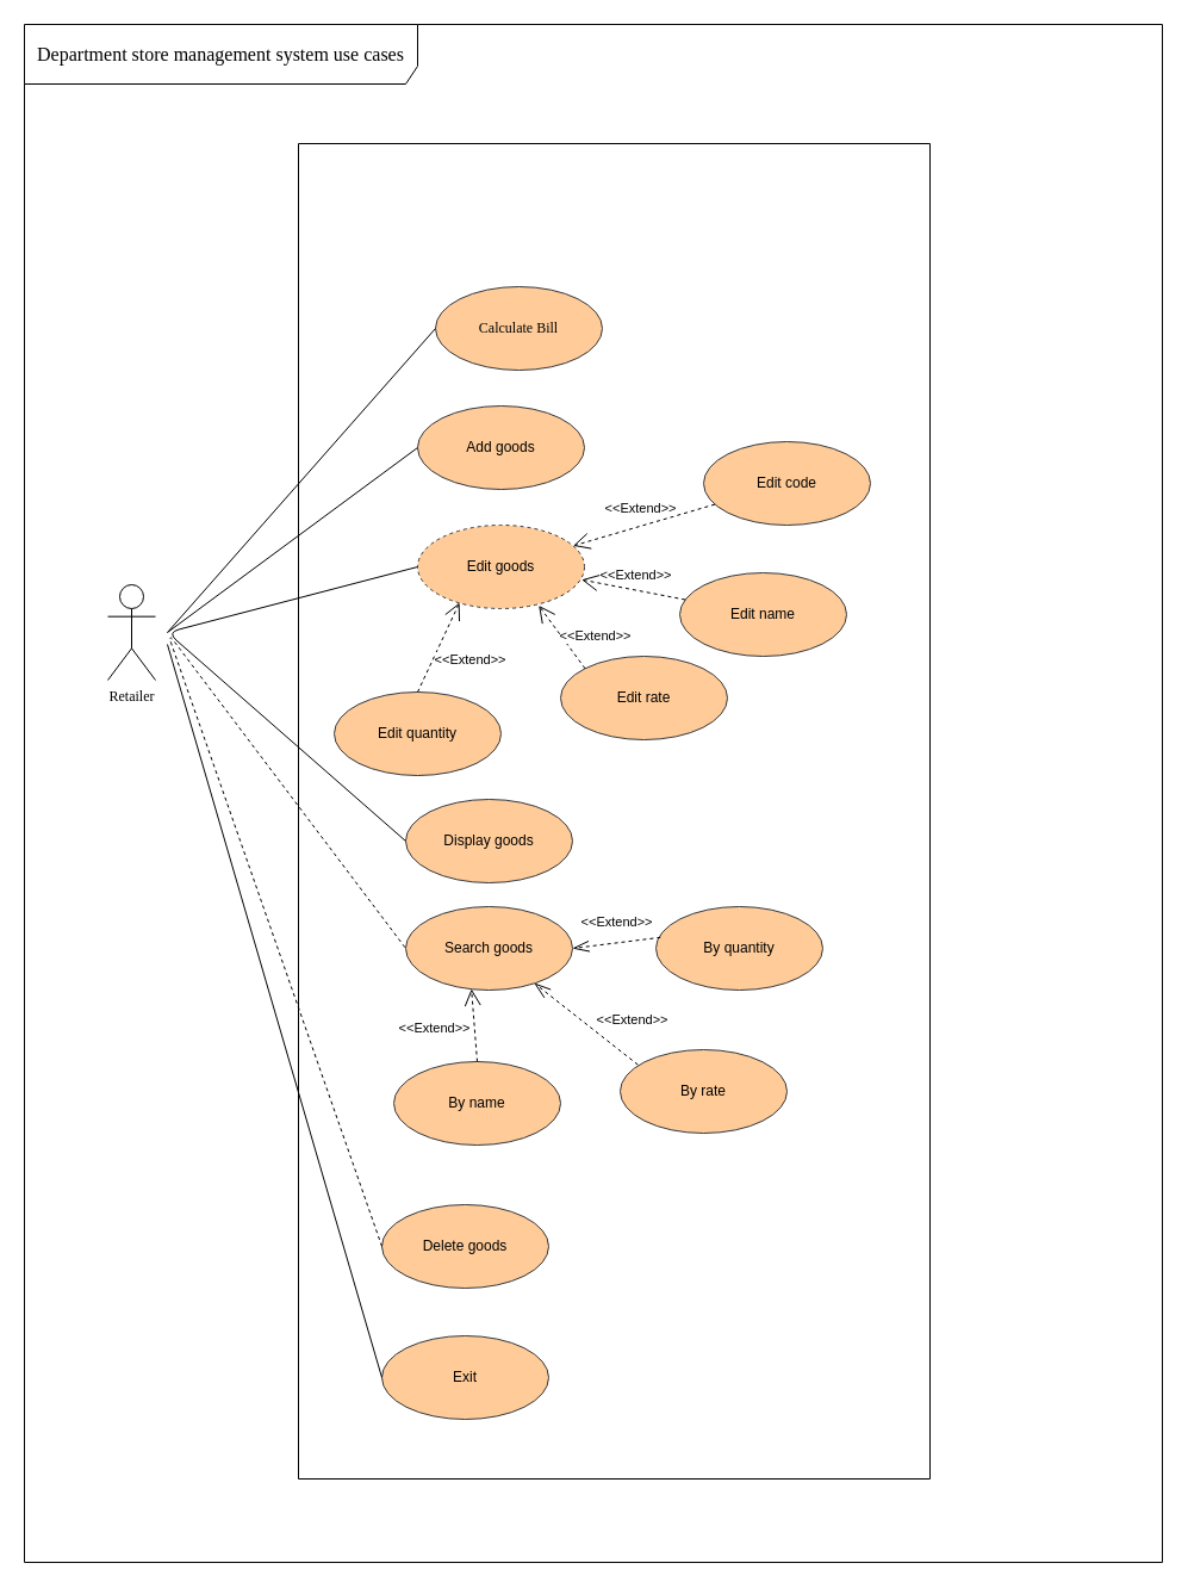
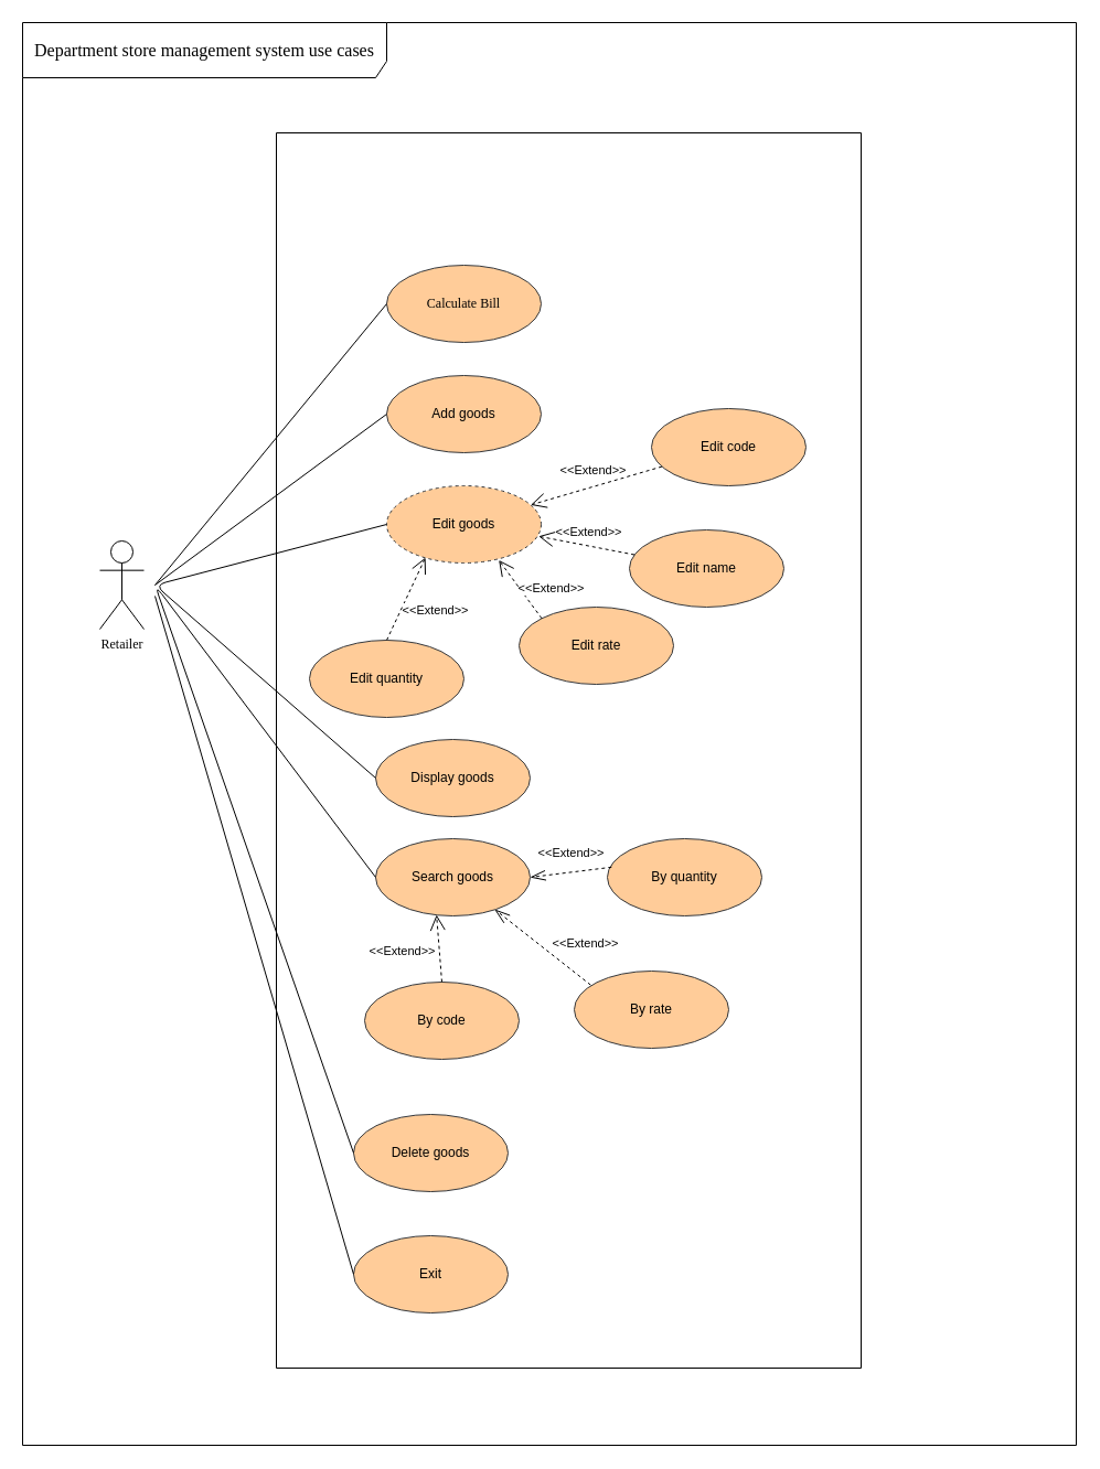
- <mxCell id="28" value="Calculate Bill" style="ellipse;whiteSpace=wrap;html=1;fontFamily=Times New Roman;fillColor=#ffcc99;strokeColor=#36393d;" vertex="1" parent="1"><mxGeometry x="365" y="240" width="140" height="70" as="geometry" /></mxCell>
+ <mxCell id="28" value="Calculate Bill" style="ellipse;whiteSpace=wrap;html=1;fontFamily=Times New Roman;fillColor=#ffcc99;strokeColor=#36393d;" vertex="1" parent="1"><mxGeometry x="350" y="240" width="140" height="70" as="geometry" /></mxCell>
- <mxCell id="12" value="" style="endArrow=none;html=1;fontFamily=Times New Roman;fontColor=#000000;entryX=0;entryY=0.5;entryDx=0;entryDy=0;exitX=0;exitY=0.5;exitDx=0;exitDy=0;dashed=1;" parent="1" source="5" target="6" edge="1"><mxGeometry width="50" height="50" relative="1" as="geometry"><mxPoint x="480" y="650" as="sourcePoint" /><mxPoint x="530" y="600" as="targetPoint" /><Array as="points"><mxPoint x="140" y="530" /></Array></mxGeometry></mxCell>
+ <mxCell id="12" value="" style="endArrow=none;html=1;fontFamily=Times New Roman;fontColor=#000000;entryX=0;entryY=0.5;entryDx=0;entryDy=0;exitX=0;exitY=0.5;exitDx=0;exitDy=0;" parent="1" source="5" target="6" edge="1"><mxGeometry width="50" height="50" relative="1" as="geometry"><mxPoint x="480" y="650" as="sourcePoint" /><mxPoint x="530" y="600" as="targetPoint" /><Array as="points"><mxPoint x="140" y="530" /></Array></mxGeometry></mxCell>
- <mxCell id="15" value="By name" style="ellipse;whiteSpace=wrap;html=1;fillColor=#ffcc99;strokeColor=#36393d;" parent="1" vertex="1"><mxGeometry x="330" y="890" width="140" height="70" as="geometry" /></mxCell>
+ <mxCell id="15" value="By code" style="ellipse;whiteSpace=wrap;html=1;fillColor=#ffcc99;strokeColor=#36393d;" parent="1" vertex="1"><mxGeometry x="330" y="890" width="140" height="70" as="geometry" /></mxCell>
